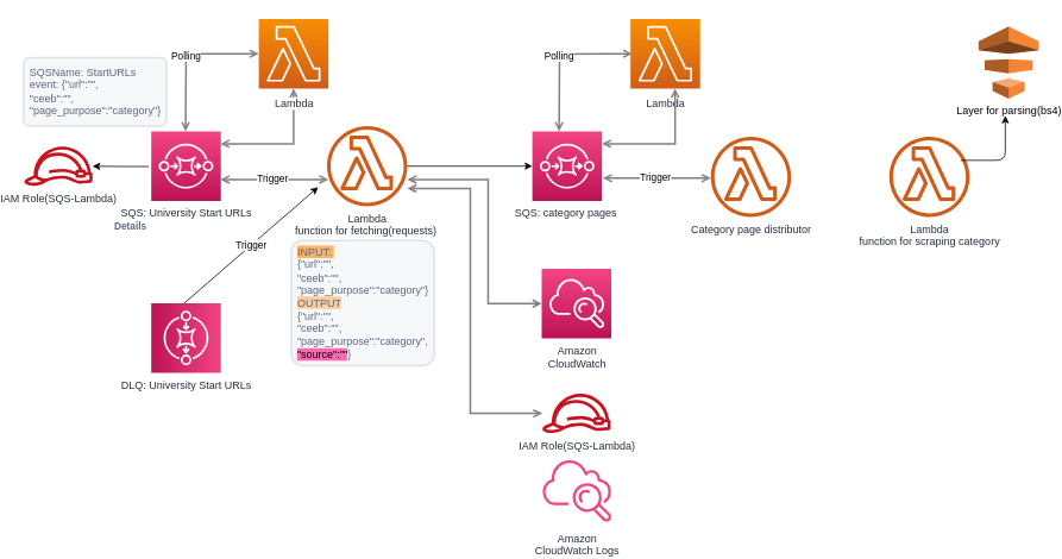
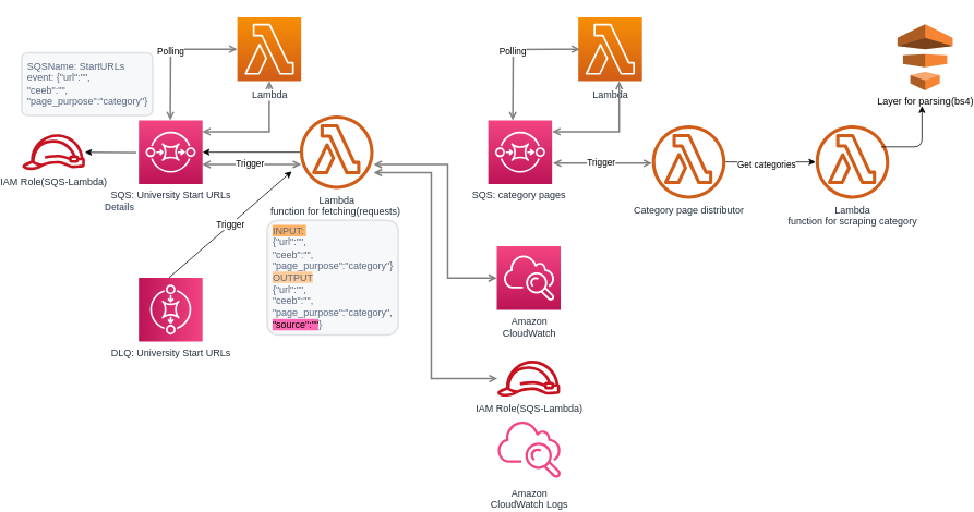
- <mxCell id="15" value="" style="endArrow=classic;html=1;entryX=0;entryY=0.5;entryDx=0;entryDy=0;entryPerimeter=0;" edge="1" parent="1" source="9" target="14"><mxGeometry width="50" height="50" relative="1" as="geometry"><mxPoint x="440" y="239" as="sourcePoint" /><mxPoint x="490" y="189" as="targetPoint" /></mxGeometry></mxCell>
+ <mxCell id="15" value="" style="endArrow=classic;html=1;" edge="1" parent="1" source="9" target="13"><mxGeometry width="50" height="50" relative="1" as="geometry"><mxPoint x="440" y="239" as="sourcePoint" /><mxPoint x="490" y="189" as="targetPoint" /></mxGeometry></mxCell>
+ <mxCell id="33" value="" style="endArrow=classic;html=1;" edge="1" parent="1" source="32" target="19"><mxGeometry width="50" height="50" relative="1" as="geometry"><mxPoint x="930" y="242.5" as="sourcePoint" /><mxPoint x="980" y="193" as="targetPoint" /></mxGeometry></mxCell>
+ <mxCell id="34" value="Get categories" style="edgeLabel;html=1;align=center;verticalAlign=middle;resizable=0;points=[];" vertex="1" connectable="0" parent="33"><mxGeometry x="-0.083" y="-2" relative="1" as="geometry"><mxPoint y="1" as="offset" /></mxGeometry></mxCell>
